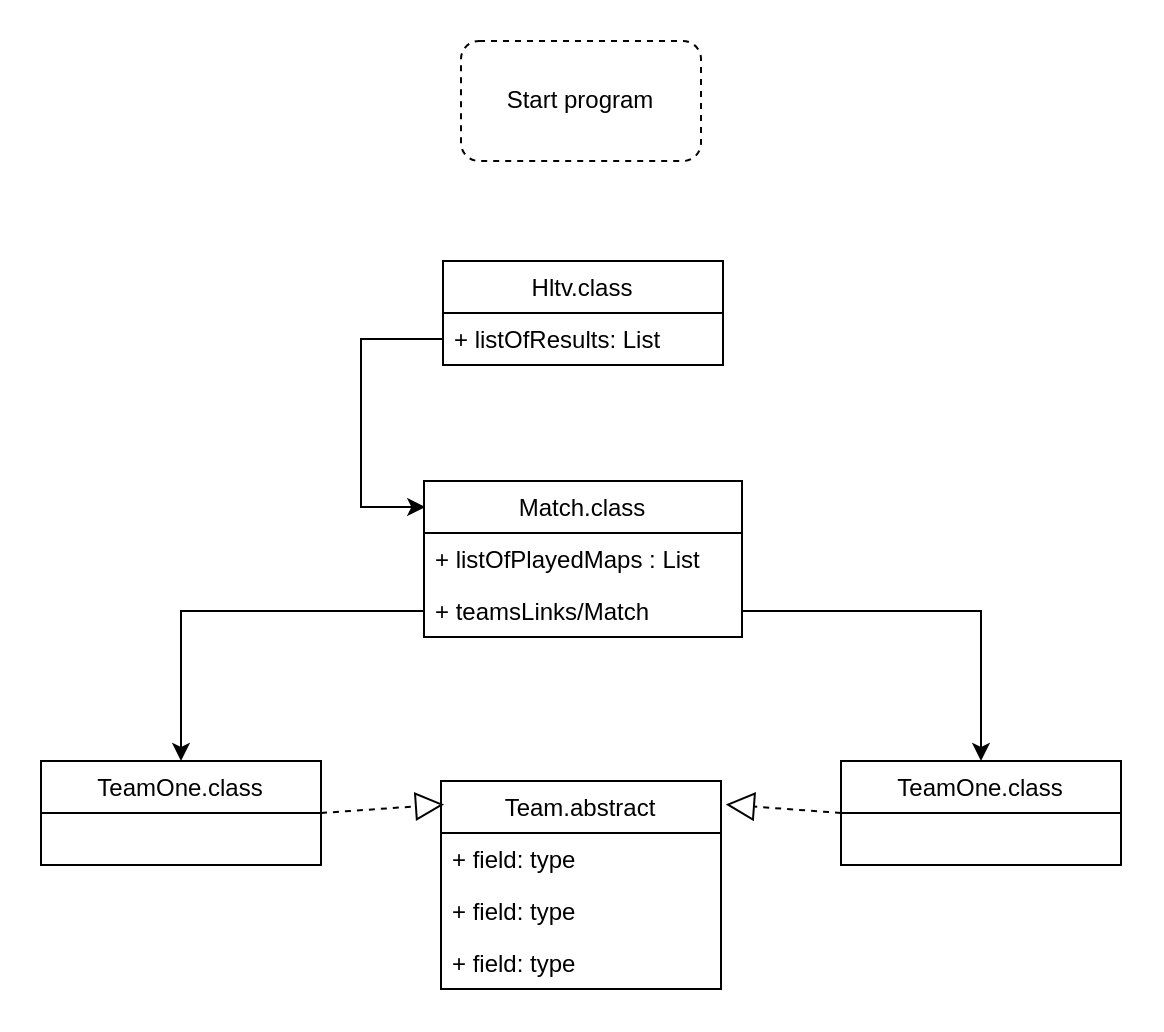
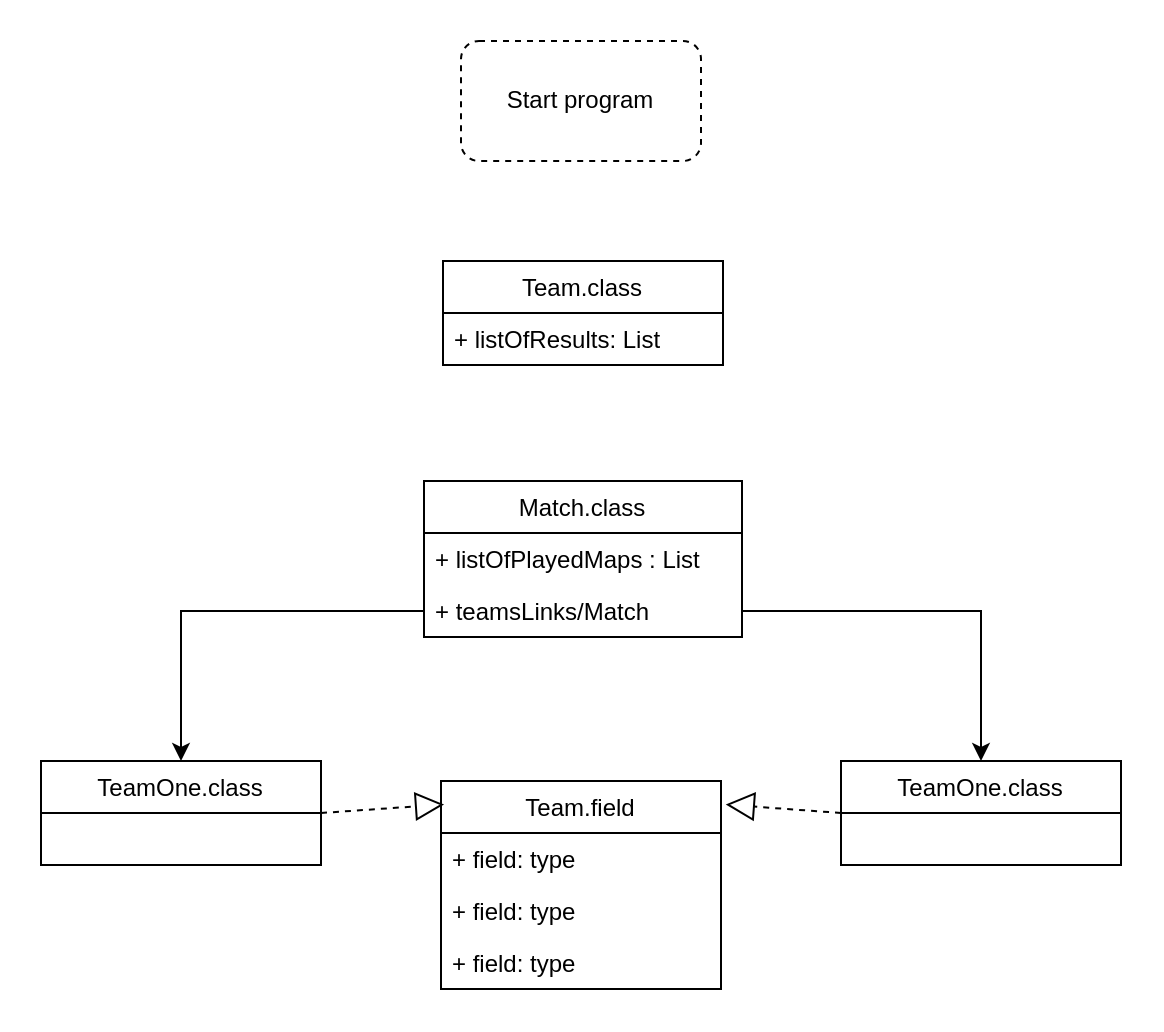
- <mxCell id="3" value="Hltv.class" style="swimlane;fontStyle=0;childLayout=stackLayout;horizontal=1;startSize=26;fillColor=none;horizontalStack=0;resizeParent=1;resizeParentMax=0;resizeLast=0;collapsible=1;marginBottom=0;" vertex="1" parent="1"><mxGeometry x="221" y="130" width="140" height="52" as="geometry"><mxRectangle x="330" y="120" width="80" height="26" as="alternateBounds" /></mxGeometry></mxCell>
+ <mxCell id="3" value="Team.class" style="swimlane;fontStyle=0;childLayout=stackLayout;horizontal=1;startSize=26;fillColor=none;horizontalStack=0;resizeParent=1;resizeParentMax=0;resizeLast=0;collapsible=1;marginBottom=0;" vertex="1" parent="1"><mxGeometry x="221" y="130" width="140" height="52" as="geometry"><mxRectangle x="330" y="120" width="80" height="26" as="alternateBounds" /></mxGeometry></mxCell>
- <mxCell id="6" style="edgeStyle=elbowEdgeStyle;rounded=0;orthogonalLoop=1;jettySize=auto;html=1;entryX=0.004;entryY=0.167;entryDx=0;entryDy=0;entryPerimeter=0;" edge="1" parent="1" source="4" target="7"><mxGeometry relative="1" as="geometry"><Array as="points"><mxPoint x="180" y="220" /></Array></mxGeometry></mxCell>
- <mxCell id="10" value="Team.abstract" style="swimlane;fontStyle=0;childLayout=stackLayout;horizontal=1;startSize=26;fillColor=none;horizontalStack=0;resizeParent=1;resizeParentMax=0;resizeLast=0;collapsible=1;marginBottom=0;" vertex="1" parent="1"><mxGeometry x="220" y="390" width="140" height="104" as="geometry" /></mxCell>
+ <mxCell id="10" value="Team.field" style="swimlane;fontStyle=0;childLayout=stackLayout;horizontal=1;startSize=26;fillColor=none;horizontalStack=0;resizeParent=1;resizeParentMax=0;resizeLast=0;collapsible=1;marginBottom=0;" vertex="1" parent="1"><mxGeometry x="220" y="390" width="140" height="104" as="geometry" /></mxCell>
